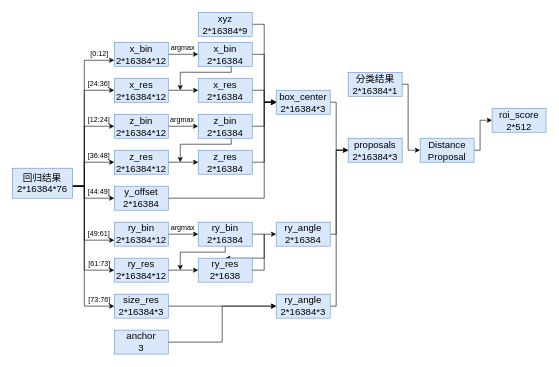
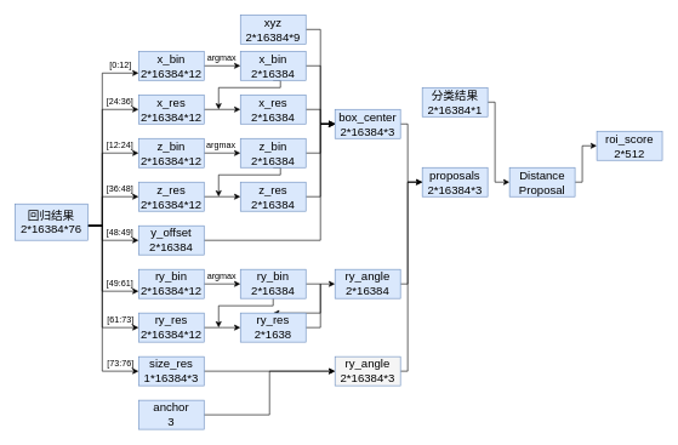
- <mxCell id="33" value="[44:49]" style="text;html=1;align=center;verticalAlign=middle;resizable=0;points=[];autosize=1;" vertex="1" parent="1"><mxGeometry x="139" y="310" width="50" height="20" as="geometry" /></mxCell>
+ <mxCell id="33" value="[48:49]" style="text;html=1;align=center;verticalAlign=middle;resizable=0;points=[];autosize=1;" vertex="1" parent="1"><mxGeometry x="139" y="310" width="50" height="20" as="geometry" /></mxCell>
- <mxCell id="26" value="&lt;font style=&quot;font-size: 16px&quot;&gt;size_res&lt;br&gt;2*16384*3&lt;/font&gt;" style="rounded=0;whiteSpace=wrap;html=1;fillColor=#dae8fc;strokeColor=#6c8ebf;" vertex="1" parent="1"><mxGeometry x="190" y="490" width="90" height="40" as="geometry" /></mxCell>
+ <mxCell id="26" value="&lt;font style=&quot;font-size: 16px&quot;&gt;size_res&lt;br&gt;1*16384*3&lt;/font&gt;" style="rounded=0;whiteSpace=wrap;html=1;fillColor=#dae8fc;strokeColor=#6c8ebf;" vertex="1" parent="1"><mxGeometry x="190" y="490" width="90" height="40" as="geometry" /></mxCell>
- <mxCell id="63" value="&lt;font style=&quot;font-size: 16px&quot;&gt;ry_angle&lt;br&gt;2*16384*3&lt;/font&gt;" style="rounded=0;whiteSpace=wrap;html=1;fillColor=#dae8fc;strokeColor=#6c8ebf;" vertex="1" parent="1"><mxGeometry x="460" y="490" width="90" height="40" as="geometry" /></mxCell>
+ <mxCell id="63" value="&lt;font style=&quot;font-size: 16px&quot;&gt;ry_angle&lt;br&gt;2*16384*3&lt;/font&gt;" style="rounded=0;whiteSpace=wrap;html=1;fillColor=#f5f5f5;strokeColor=#6c8ebf;" vertex="1" parent="1"><mxGeometry x="460" y="490" width="90" height="40" as="geometry" /></mxCell>
